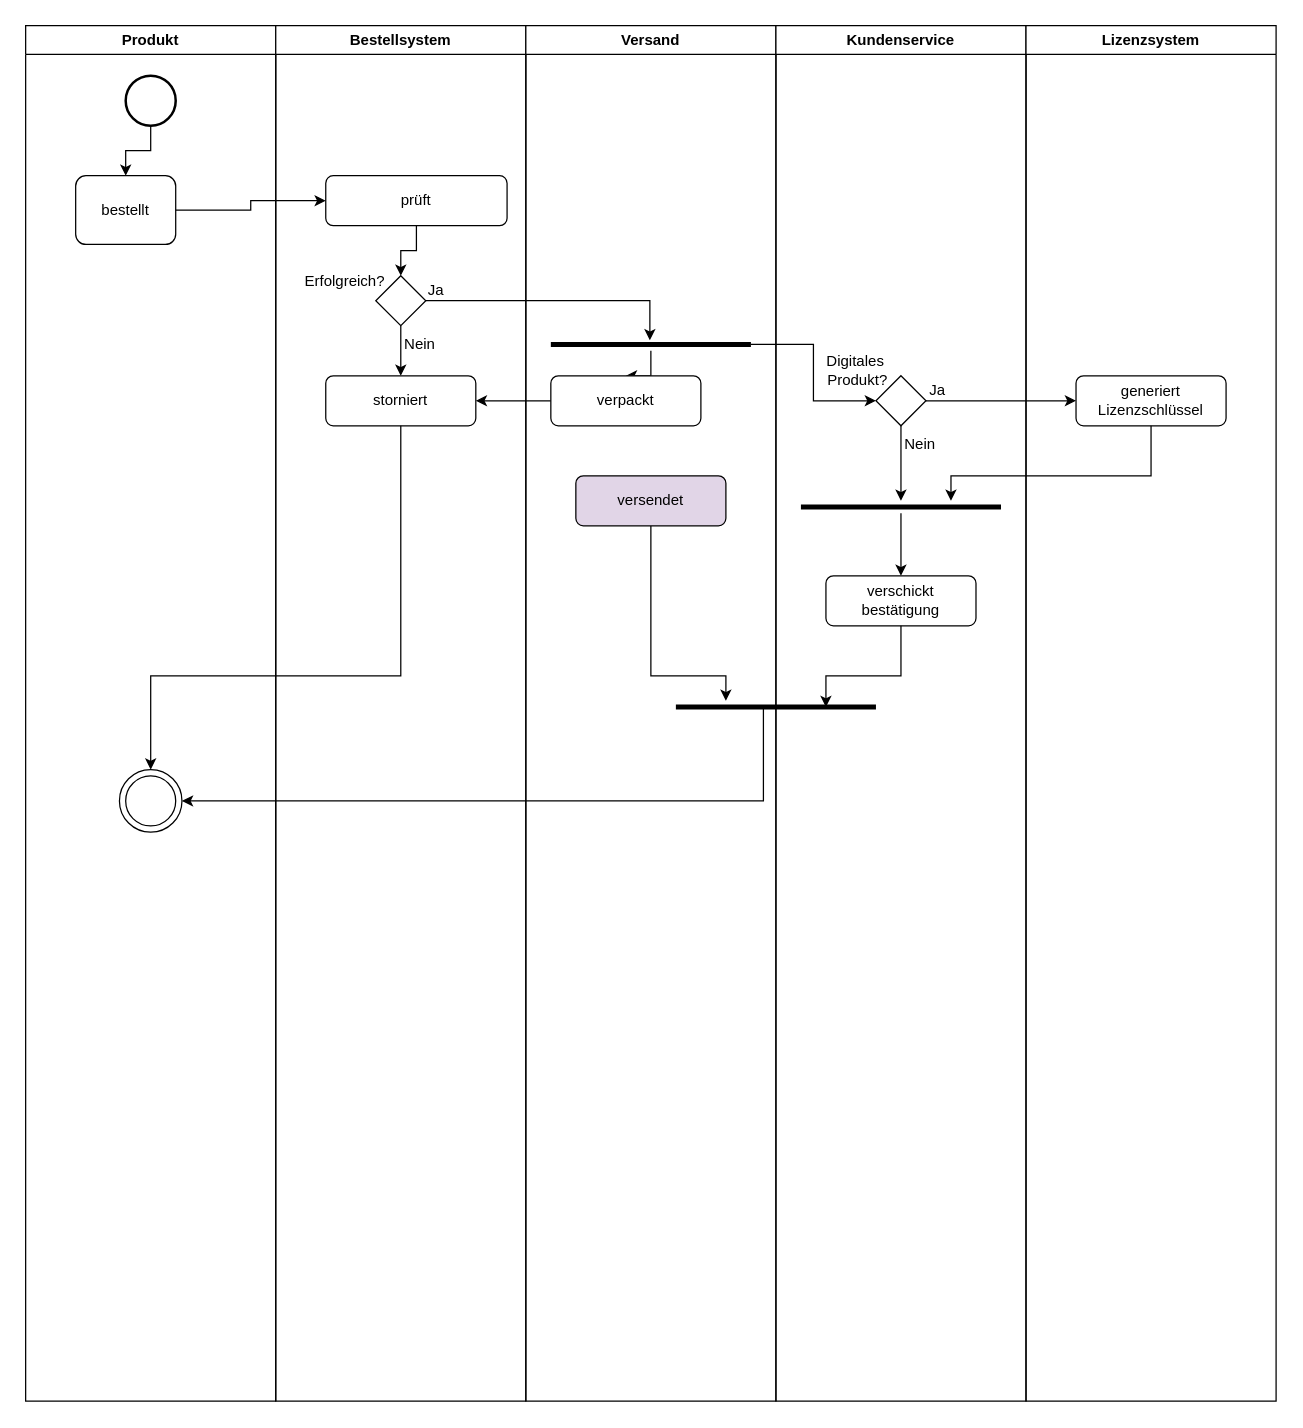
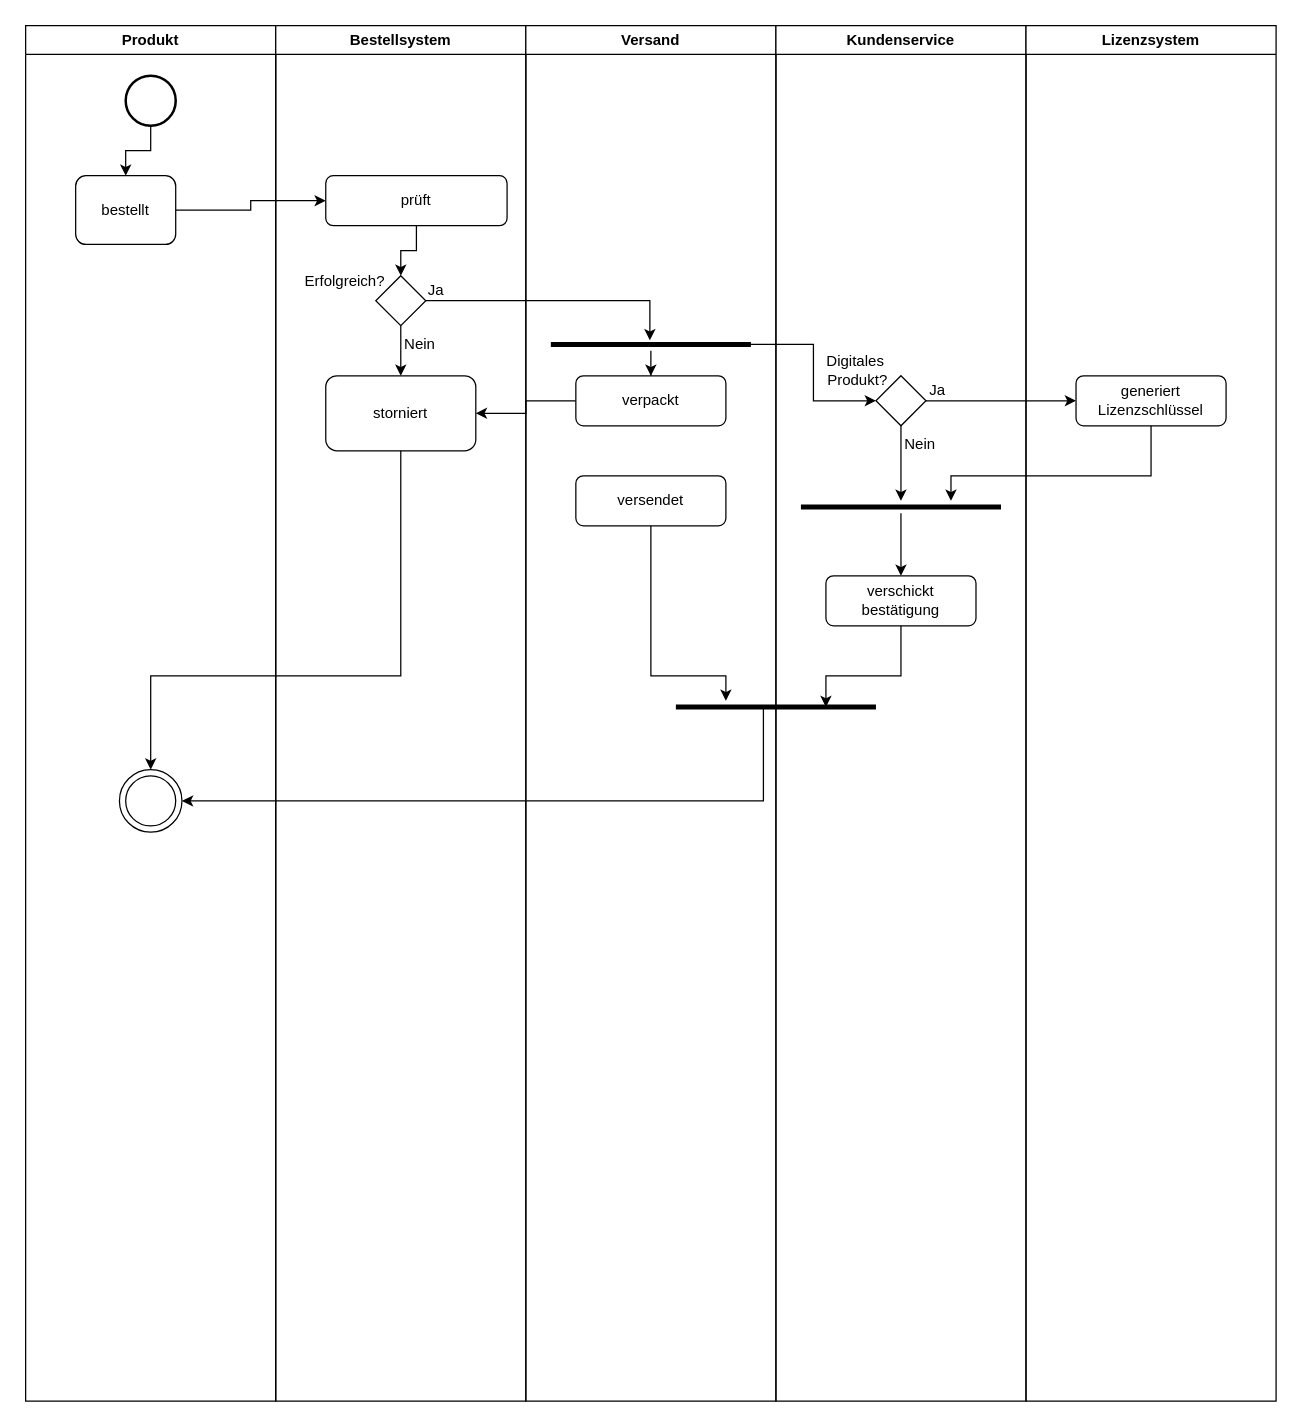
- <mxCell id="14" value="storniert" style="rounded=1;whiteSpace=wrap;html=1;" vertex="1" parent="9"><mxGeometry x="40" y="280" width="120" height="40" as="geometry" /></mxCell>
+ <mxCell id="14" value="storniert" style="rounded=1;whiteSpace=wrap;html=1;" vertex="1" parent="9"><mxGeometry x="40" y="280" width="120" height="60" as="geometry" /></mxCell>
- <mxCell id="22" value="verpackt" style="rounded=1;whiteSpace=wrap;html=1;" vertex="1" parent="18"><mxGeometry x="20" y="280" width="120" height="40" as="geometry" /></mxCell>
+ <mxCell id="22" value="verpackt" style="rounded=1;whiteSpace=wrap;html=1;" vertex="1" parent="18"><mxGeometry x="40" y="280" width="120" height="40" as="geometry" /></mxCell>
- <mxCell id="24" value="versendet" style="rounded=1;whiteSpace=wrap;html=1;fillColor=#e1d5e7;" vertex="1" parent="18"><mxGeometry x="40" y="360" width="120" height="40" as="geometry" /></mxCell>
+ <mxCell id="24" value="versendet" style="rounded=1;whiteSpace=wrap;html=1;" vertex="1" parent="18"><mxGeometry x="40" y="360" width="120" height="40" as="geometry" /></mxCell>
